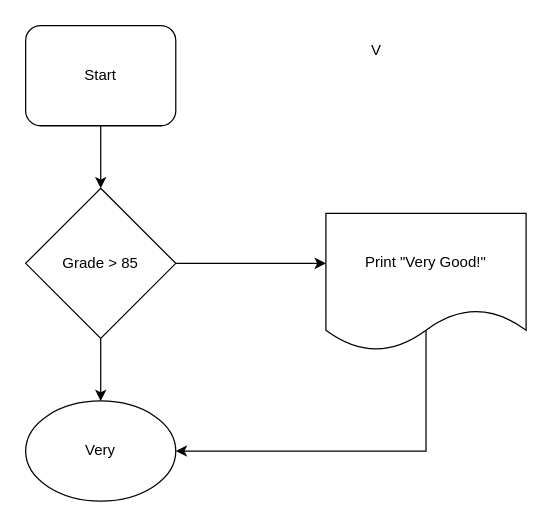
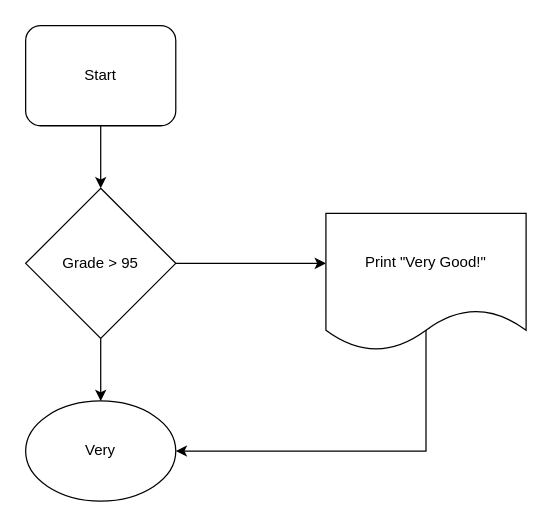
- <mxCell id="5" value="V" style="text;html=1;align=center;verticalAlign=middle;resizable=0;points=[];autosize=1;strokeColor=none;fillColor=none;" parent="1" vertex="1"><mxGeometry x="285" y="25" width="30" height="30" as="geometry" /></mxCell>
- <mxCell id="8" value="Grade &amp;gt; 85" style="rhombus;whiteSpace=wrap;html=1;" parent="1" vertex="1"><mxGeometry x="20" y="150" width="120" height="120" as="geometry" /></mxCell>
+ <mxCell id="8" value="Grade &amp;gt; 95" style="rhombus;whiteSpace=wrap;html=1;" parent="1" vertex="1"><mxGeometry x="20" y="150" width="120" height="120" as="geometry" /></mxCell>
